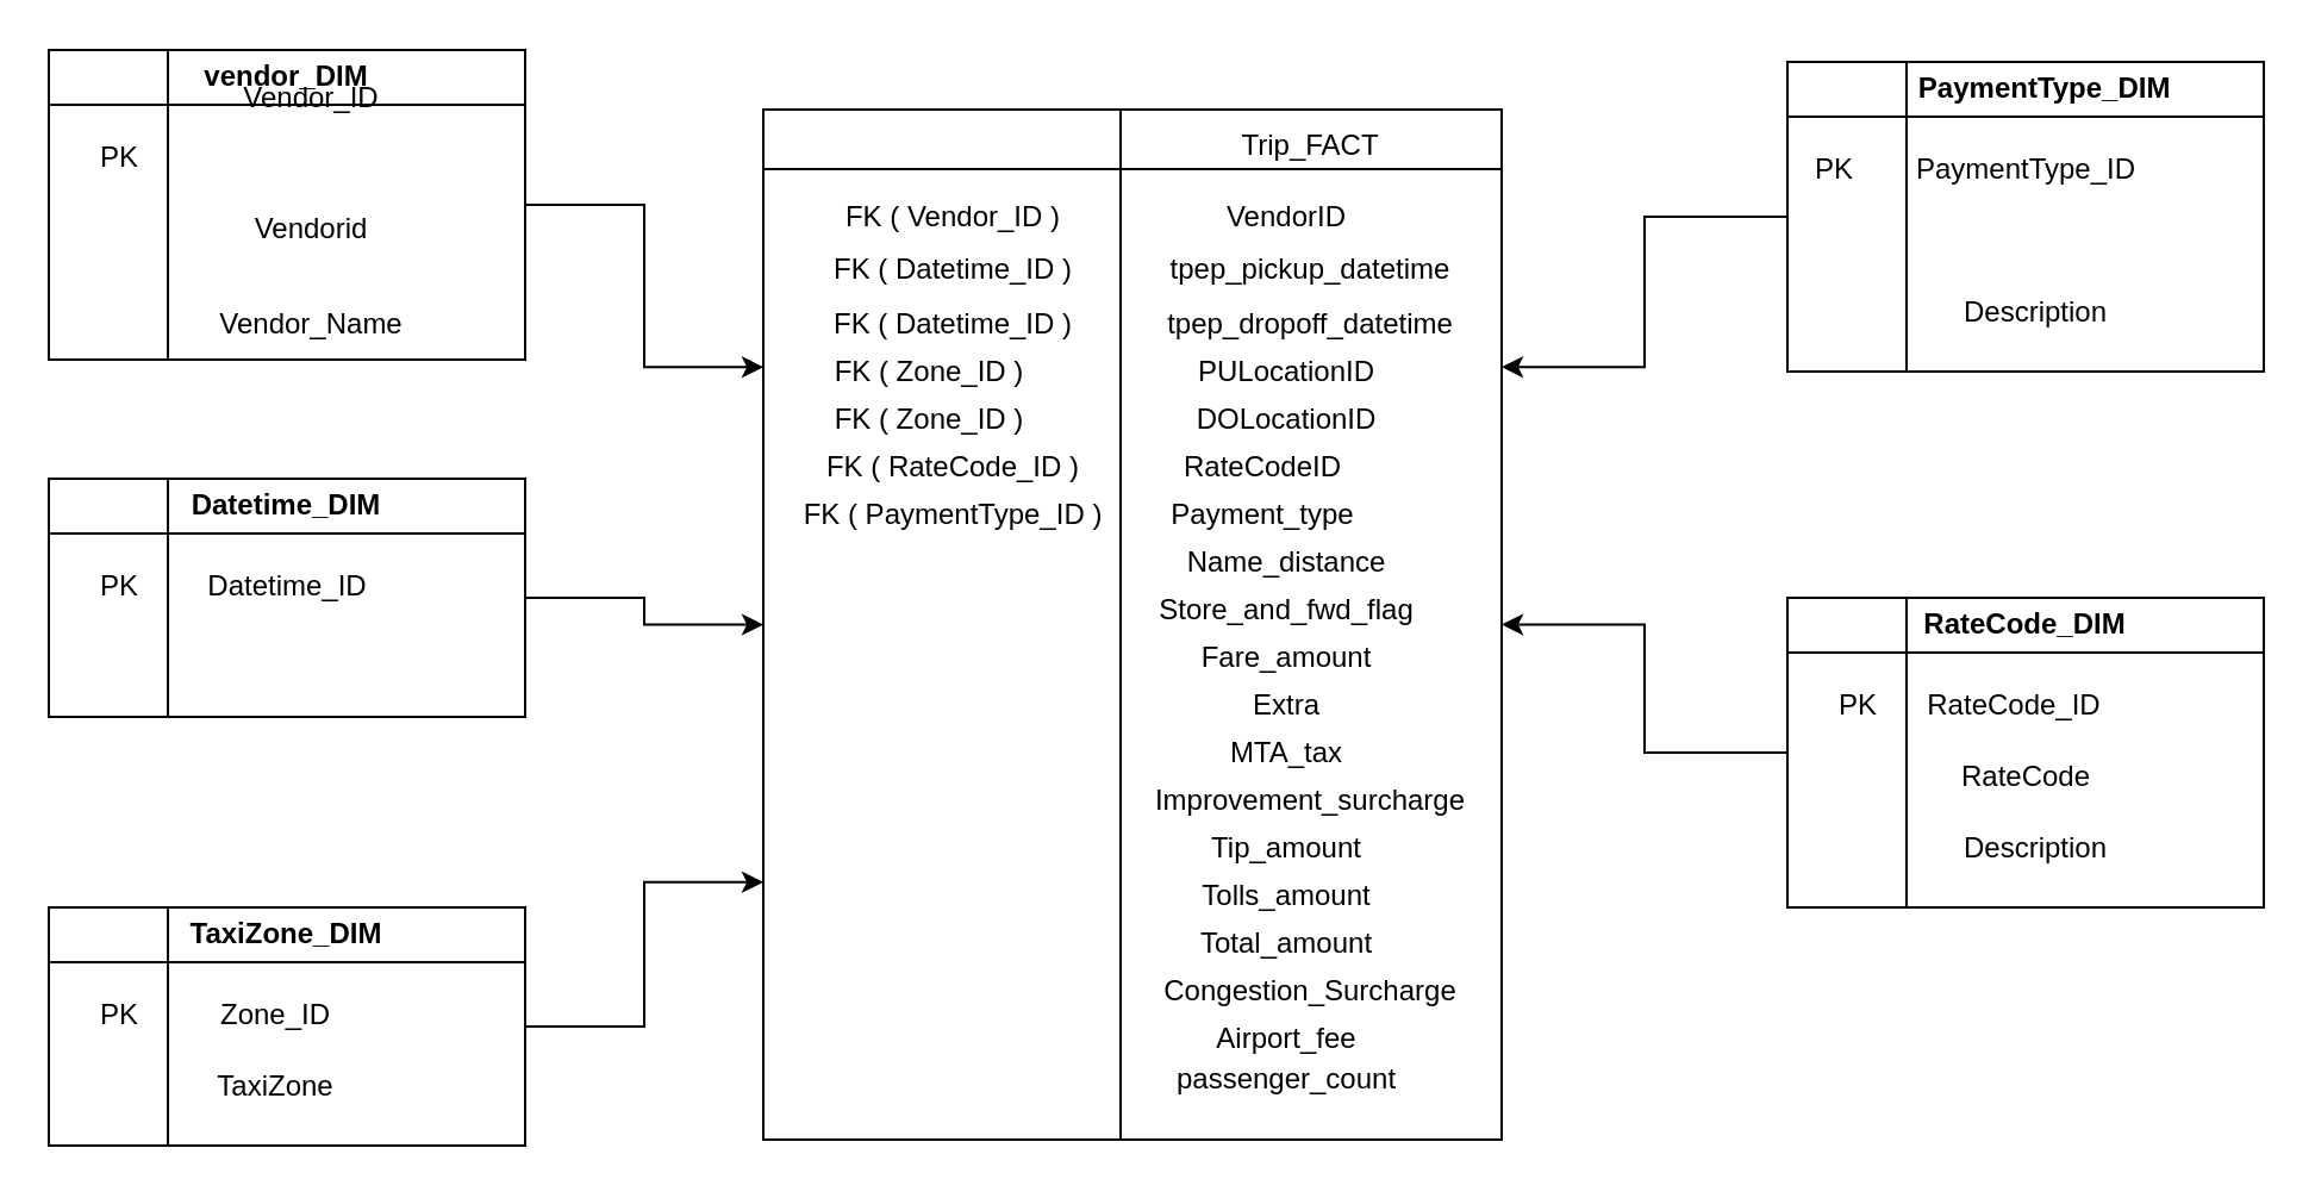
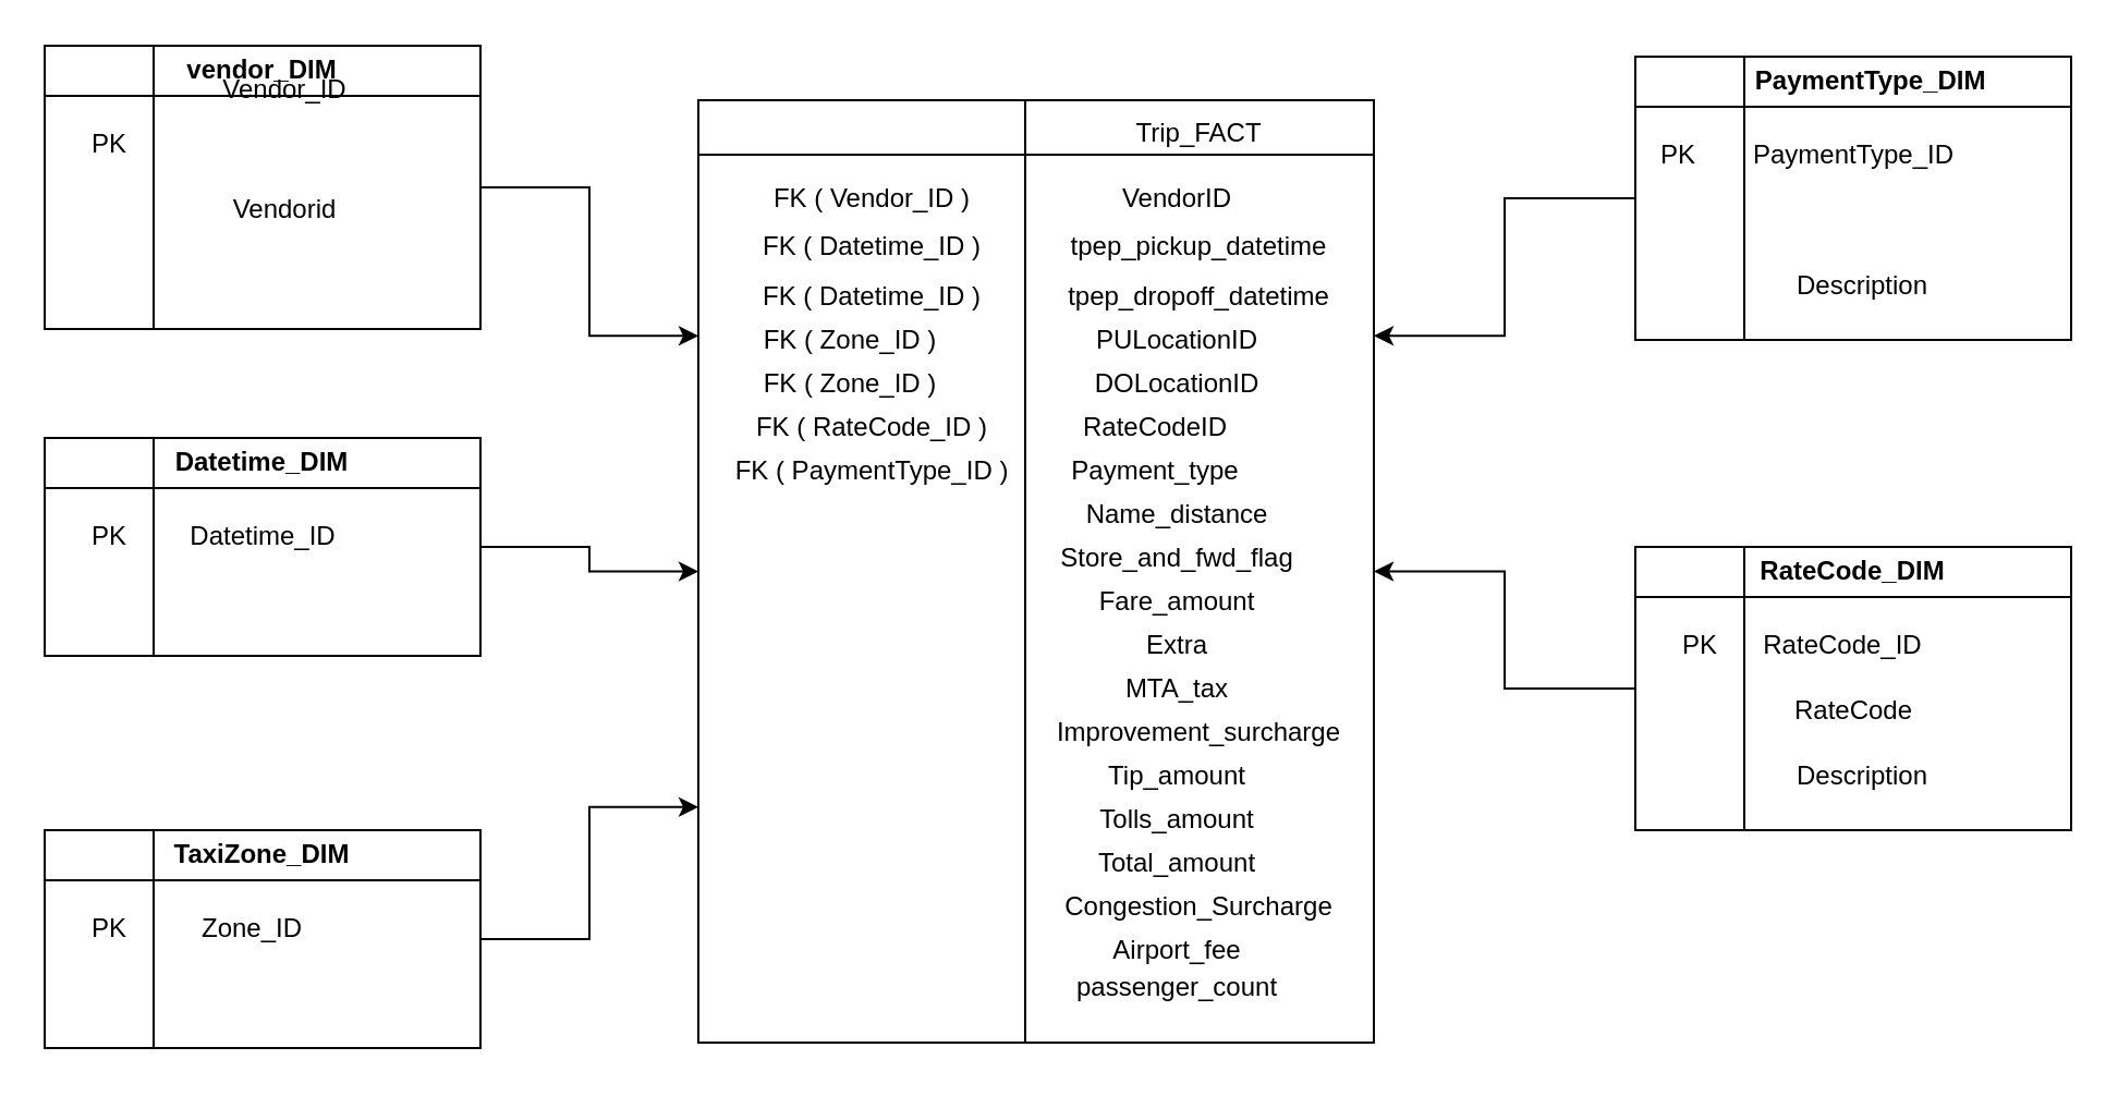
- <mxCell id="5" value="Vendor_Name" style="text;html=1;align=center;verticalAlign=middle;resizable=0;points=[];autosize=1;strokeColor=none;fillColor=none;" parent="3" vertex="1"><mxGeometry x="60" y="100" width="100" height="30" as="geometry" /></mxCell>
- <mxCell id="15" value="TaxiZone" style="text;html=1;align=center;verticalAlign=middle;resizable=0;points=[];autosize=1;strokeColor=none;fillColor=none;" parent="13" vertex="1"><mxGeometry x="60" y="60" width="70" height="30" as="geometry" /></mxCell>
